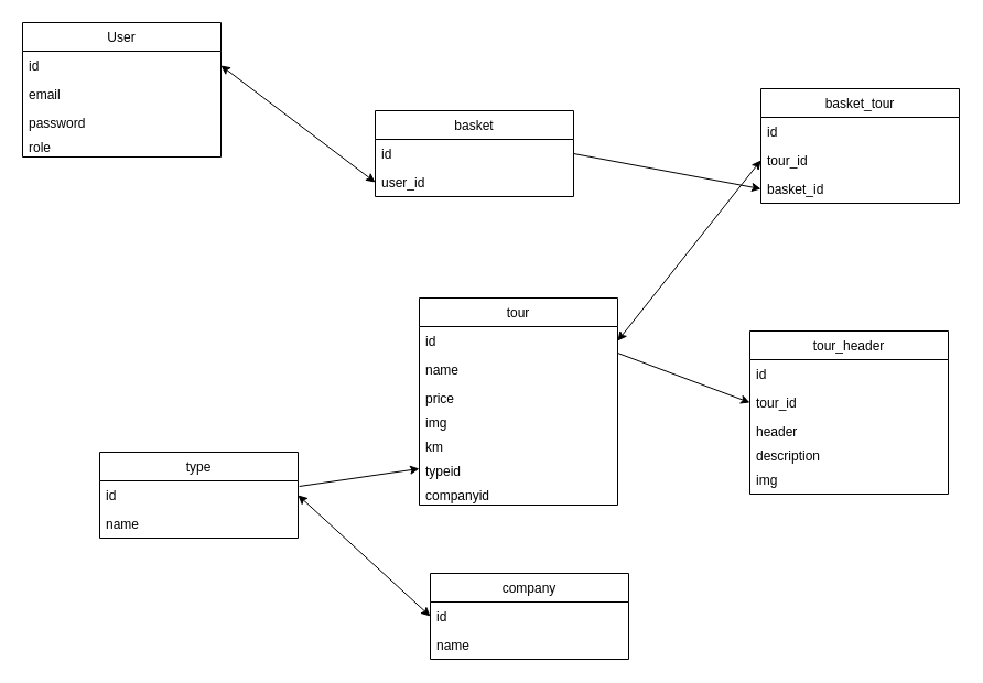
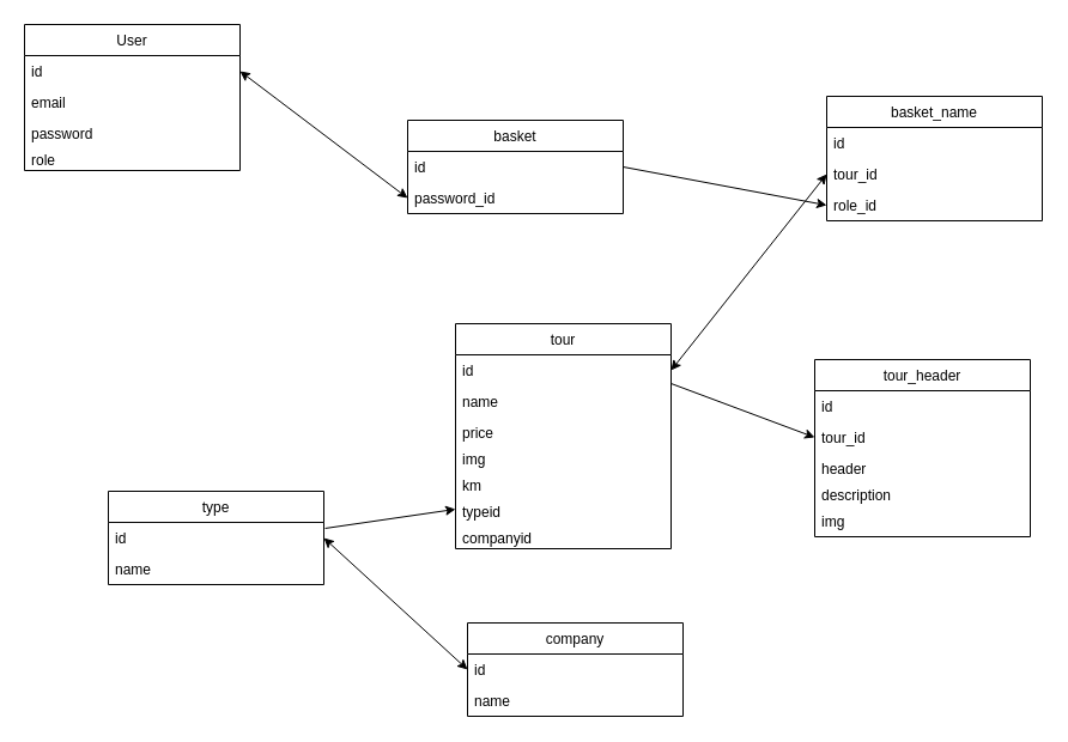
- <mxCell id="34" value="basket_tour" style="swimlane;fontStyle=0;childLayout=stackLayout;horizontal=1;startSize=26;horizontalStack=0;resizeParent=1;resizeParentMax=0;resizeLast=0;collapsible=1;marginBottom=0;" vertex="1" parent="1"><mxGeometry x="690" y="80" width="180" height="104" as="geometry" /></mxCell>
+ <mxCell id="34" value="basket_name" style="swimlane;fontStyle=0;childLayout=stackLayout;horizontal=1;startSize=26;horizontalStack=0;resizeParent=1;resizeParentMax=0;resizeLast=0;collapsible=1;marginBottom=0;" vertex="1" parent="1"><mxGeometry x="690" y="80" width="180" height="104" as="geometry" /></mxCell>
- <mxCell id="9" value="user_id" style="text;strokeColor=none;fillColor=none;align=left;verticalAlign=top;spacingLeft=4;spacingRight=4;overflow=hidden;rotatable=0;points=[[0,0.5],[1,0.5]];portConstraint=eastwest;" vertex="1" parent="7"><mxGeometry y="52" width="180" height="26" as="geometry" /></mxCell>
+ <mxCell id="9" value="password_id" style="text;strokeColor=none;fillColor=none;align=left;verticalAlign=top;spacingLeft=4;spacingRight=4;overflow=hidden;rotatable=0;points=[[0,0.5],[1,0.5]];portConstraint=eastwest;" vertex="1" parent="7"><mxGeometry y="52" width="180" height="26" as="geometry" /></mxCell>
- <mxCell id="37" value="basket_id" style="text;strokeColor=none;fillColor=none;align=left;verticalAlign=top;spacingLeft=4;spacingRight=4;overflow=hidden;rotatable=0;points=[[0,0.5],[1,0.5]];portConstraint=eastwest;" vertex="1" parent="34"><mxGeometry y="78" width="180" height="26" as="geometry" /></mxCell>
+ <mxCell id="37" value="role_id" style="text;strokeColor=none;fillColor=none;align=left;verticalAlign=top;spacingLeft=4;spacingRight=4;overflow=hidden;rotatable=0;points=[[0,0.5],[1,0.5]];portConstraint=eastwest;" vertex="1" parent="34"><mxGeometry y="78" width="180" height="26" as="geometry" /></mxCell>
